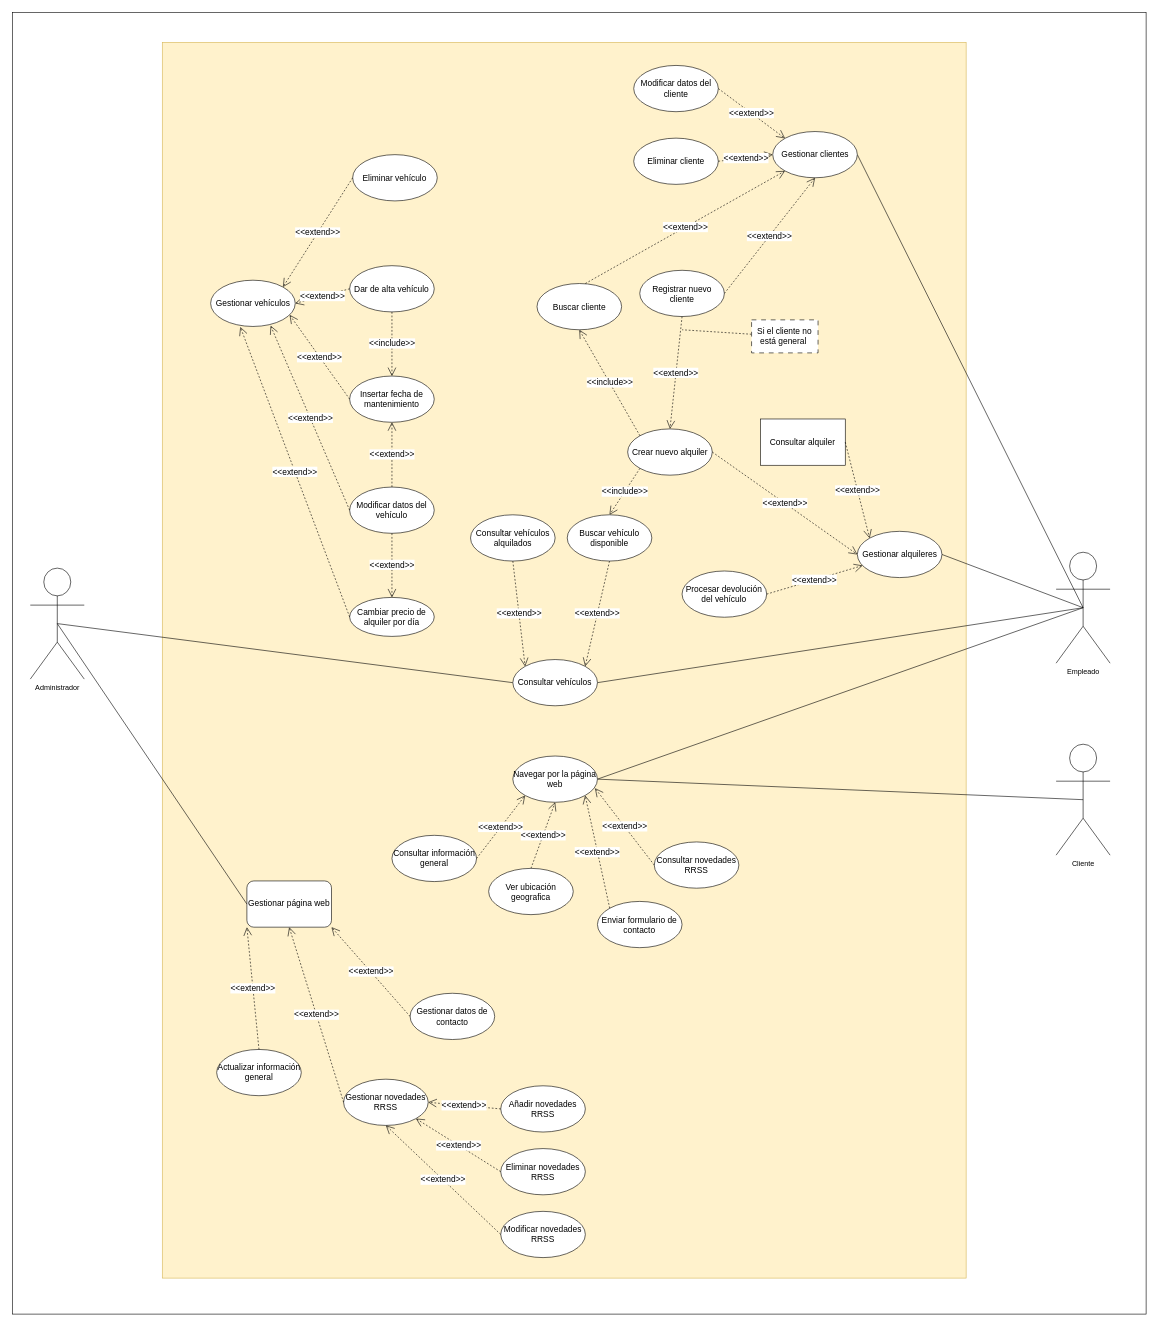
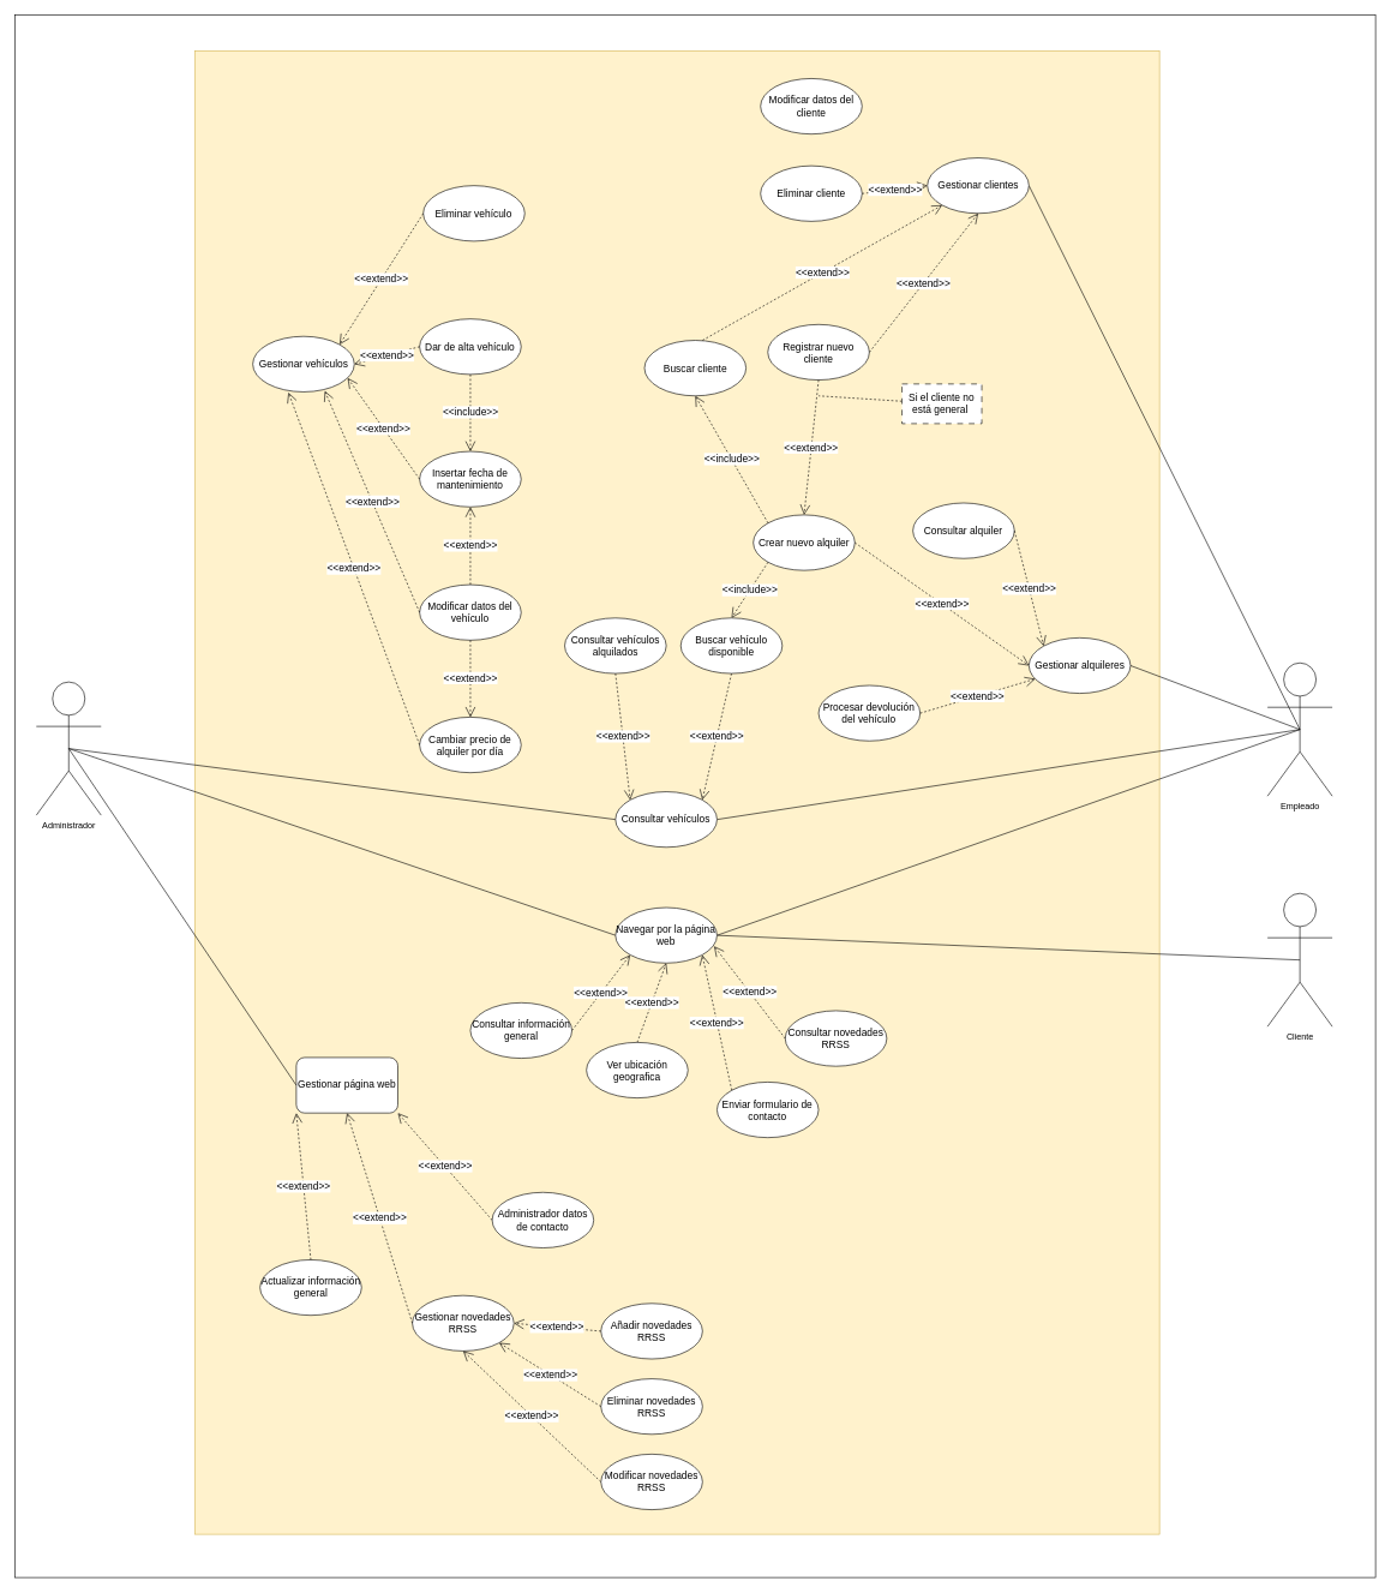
- <mxCell id="46" value="&amp;lt;&amp;lt;extend&amp;gt;&amp;gt;" style="endArrow=open;endSize=12;dashed=1;html=1;rounded=0;entryX=0;entryY=0;entryDx=0;entryDy=0;exitX=1;exitY=0.5;exitDx=0;exitDy=0;fontSize=14;" edge="1" parent="6" source="42" target="39"><mxGeometry width="160" relative="1" as="geometry"><mxPoint x="894.677" y="343.701" as="sourcePoint" /><mxPoint x="856.391" y="275.401" as="targetPoint" /></mxGeometry></mxCell>
- <mxCell id="15" value="Consultar alquiler" style="whiteSpace=wrap;html=1;fontSize=14;rounded=0;" parent="6" vertex="1"><mxGeometry x="997.444" y="627.914" width="141.053" height="77.112" as="geometry" /></mxCell>
+ <mxCell id="15" value="Consultar alquiler" style="ellipse;whiteSpace=wrap;html=1;fontSize=14;" parent="6" vertex="1"><mxGeometry x="997.444" y="627.914" width="141.053" height="77.112" as="geometry" /></mxCell>
- <mxCell id="28" value="Cambiar precio de alquiler por día" style="ellipse;whiteSpace=wrap;html=1;fontSize=14;" parent="22" vertex="1"><mxGeometry x="231.729" y="738.075" width="141.053" height="65" as="geometry" /></mxCell>
+ <mxCell id="28" value="Cambiar precio de alquiler por día" style="ellipse;whiteSpace=wrap;html=1;fontSize=14;" parent="22" vertex="1"><mxGeometry x="231.729" y="738.075" width="141.053" height="77.112" as="geometry" /></mxCell>
+ <mxCell id="38" style="rounded=0;orthogonalLoop=1;jettySize=auto;html=1;exitX=0.5;exitY=0.5;exitDx=0;exitDy=0;exitPerimeter=0;entryX=0;entryY=0.5;entryDx=0;entryDy=0;endArrow=none;startFill=0;fontSize=14;" edge="1" parent="6" source="4" target="57"><mxGeometry relative="1" as="geometry" /></mxCell>
- <mxCell id="69" value="Gestionar datos de contacto" style="ellipse;whiteSpace=wrap;html=1;fontSize=14;" parent="6" vertex="1"><mxGeometry x="413.083" y="1585.209" width="141.053" height="77.112" as="geometry" /></mxCell>
+ <mxCell id="69" value="Administrador datos de contacto" style="ellipse;whiteSpace=wrap;html=1;fontSize=14;" parent="6" vertex="1"><mxGeometry x="413.083" y="1585.209" width="141.053" height="77.112" as="geometry" /></mxCell>
